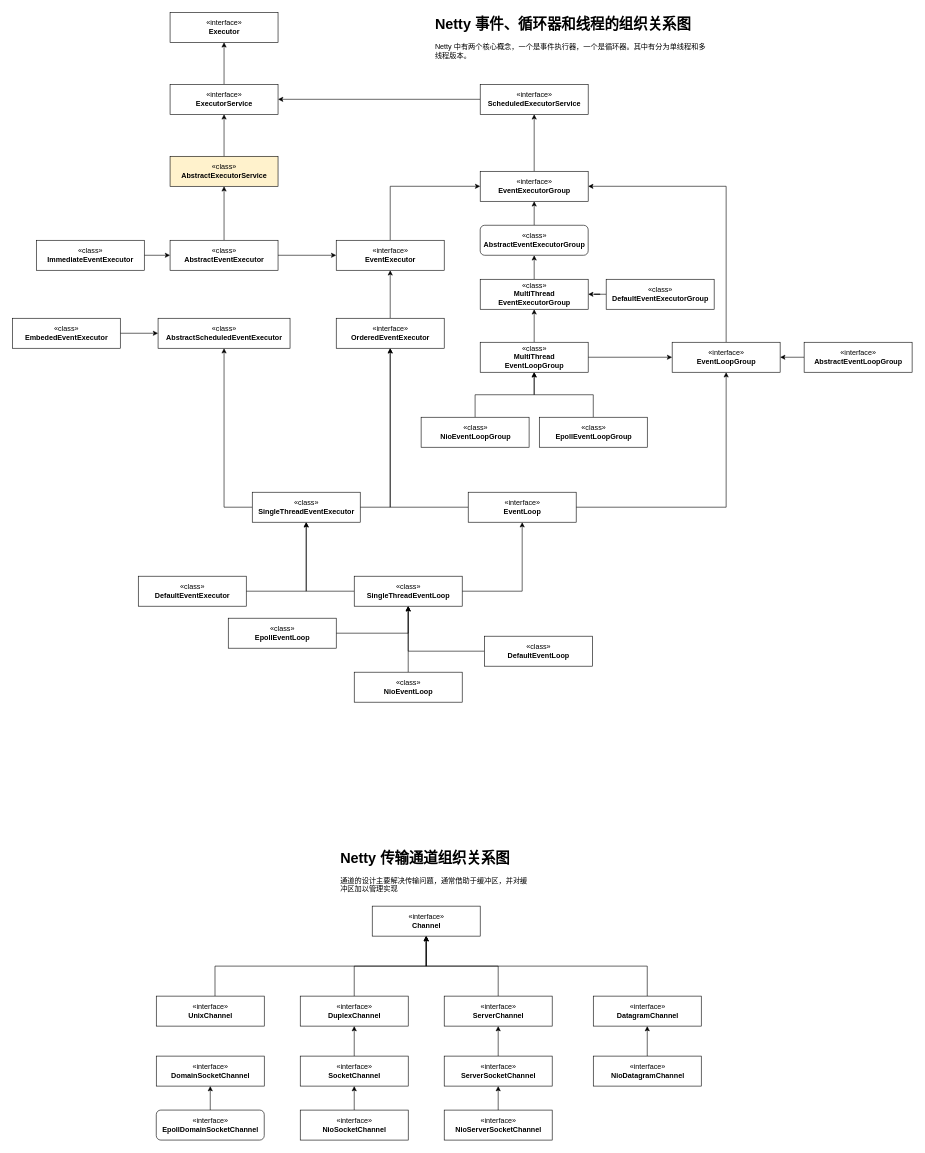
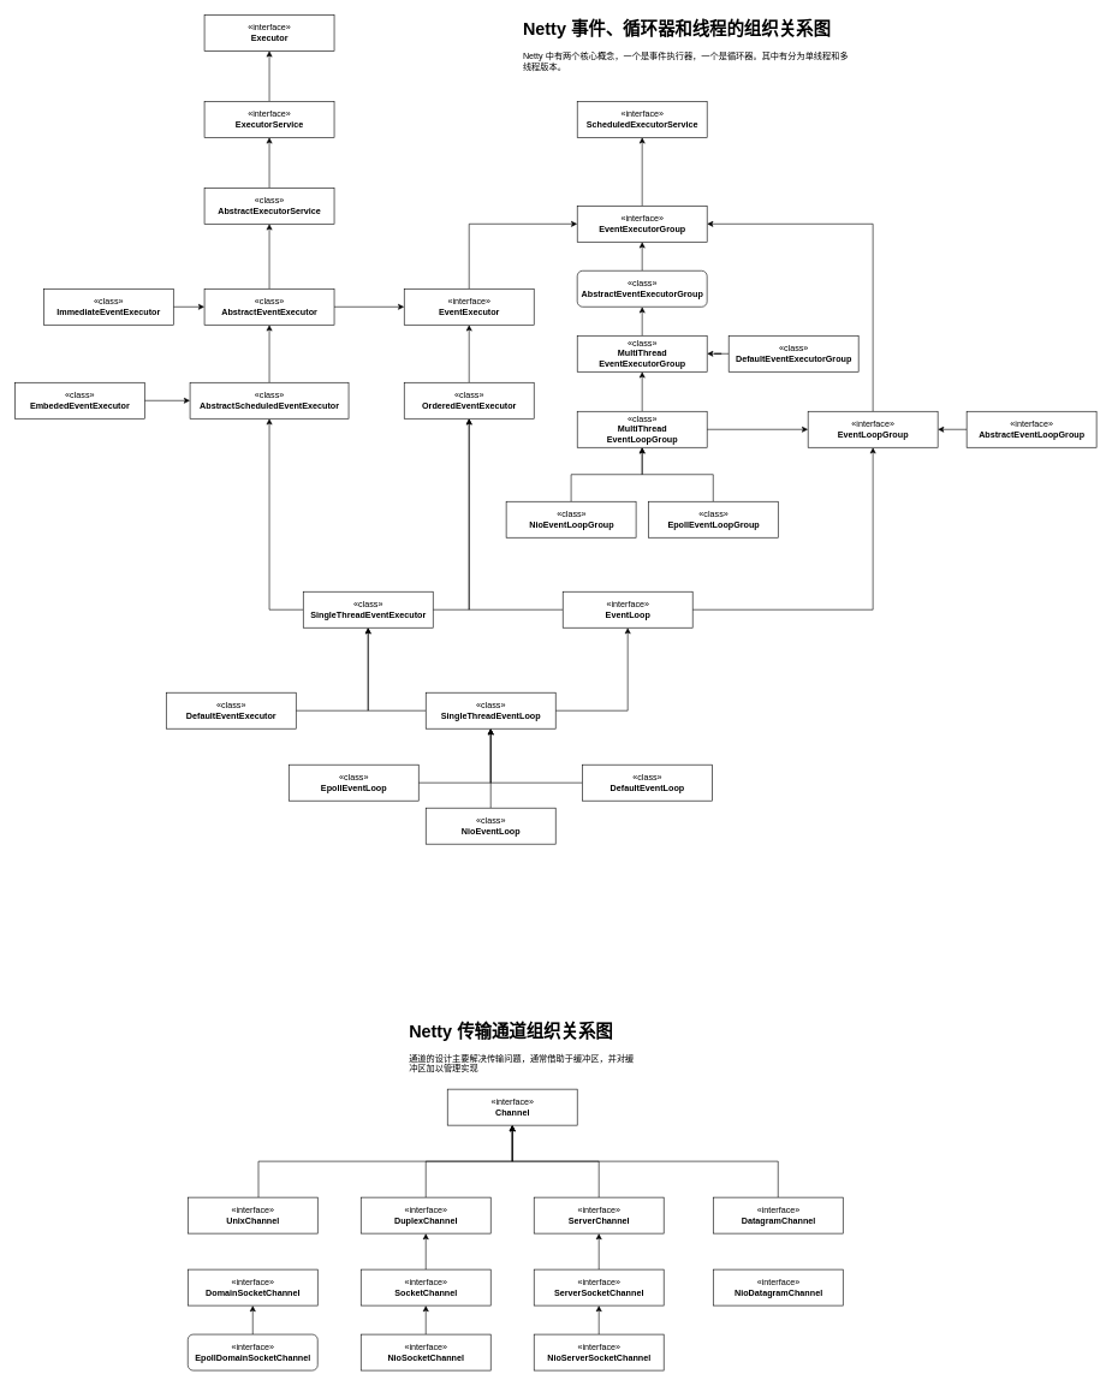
- <mxCell id="5" value="" style="edgeStyle=orthogonalEdgeStyle;rounded=0;orthogonalLoop=1;jettySize=auto;html=1;" parent="1" source="6" target="4" edge="1"><mxGeometry relative="1" as="geometry"><mxPoint x="720" y="175" as="targetPoint" /></mxGeometry></mxCell>
- <mxCell id="19" value="«class»&lt;br&gt;&lt;b&gt;AbstractExecutorService&lt;/b&gt;" style="html=1;fillColor=#fff2cc;" parent="1" vertex="1"><mxGeometry x="283" y="260" width="180" height="50" as="geometry" /></mxCell>
+ <mxCell id="19" value="«class»&lt;br&gt;&lt;b&gt;AbstractExecutorService&lt;/b&gt;" style="html=1;" parent="1" vertex="1"><mxGeometry x="283" y="260" width="180" height="50" as="geometry" /></mxCell>
+ <mxCell id="23" value="" style="edgeStyle=orthogonalEdgeStyle;rounded=0;orthogonalLoop=1;jettySize=auto;html=1;" parent="1" source="24" target="22" edge="1"><mxGeometry relative="1" as="geometry" /></mxCell>
- <mxCell id="14" value="«interface»&lt;br&gt;&lt;b&gt;OrderedEventExecutor&lt;br&gt;&lt;/b&gt;" style="html=1;" parent="1" vertex="1"><mxGeometry x="560" y="530" width="180" height="50" as="geometry" /></mxCell>
+ <mxCell id="14" value="«class»&lt;br&gt;&lt;b&gt;OrderedEventExecutor&lt;br&gt;&lt;/b&gt;" style="html=1;" parent="1" vertex="1"><mxGeometry x="560" y="530" width="180" height="50" as="geometry" /></mxCell>
- <mxCell id="51" value="«class»&lt;br&gt;&lt;b&gt;EpollEventLoop&lt;br&gt;&lt;/b&gt;" style="html=1;" parent="1" vertex="1"><mxGeometry x="380" y="1030" width="180" height="50" as="geometry" /></mxCell>
+ <mxCell id="51" value="«class»&lt;br&gt;&lt;b&gt;EpollEventLoop&lt;br&gt;&lt;/b&gt;" style="html=1;" parent="1" vertex="1"><mxGeometry x="400" y="1060" width="180" height="50" as="geometry" /></mxCell>
- <mxCell id="76" value="" style="edgeStyle=orthogonalEdgeStyle;rounded=0;orthogonalLoop=1;jettySize=auto;html=1;" parent="1" source="77" target="65" edge="1"><mxGeometry relative="1" as="geometry" /></mxCell>
